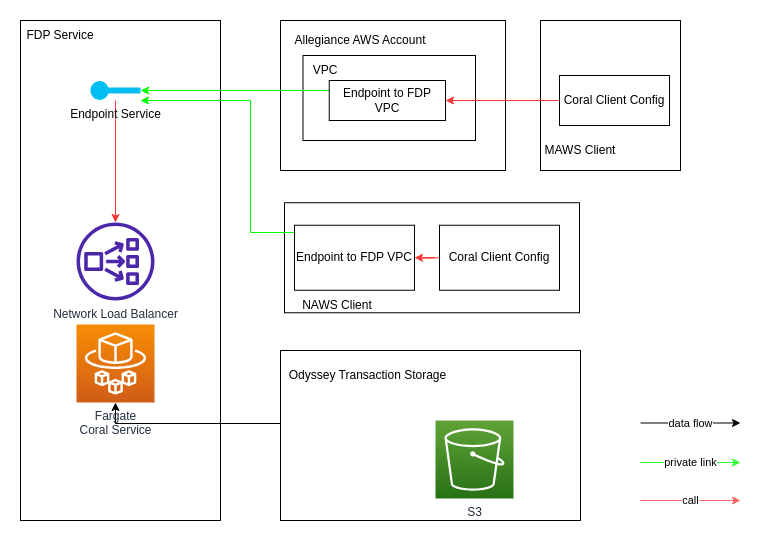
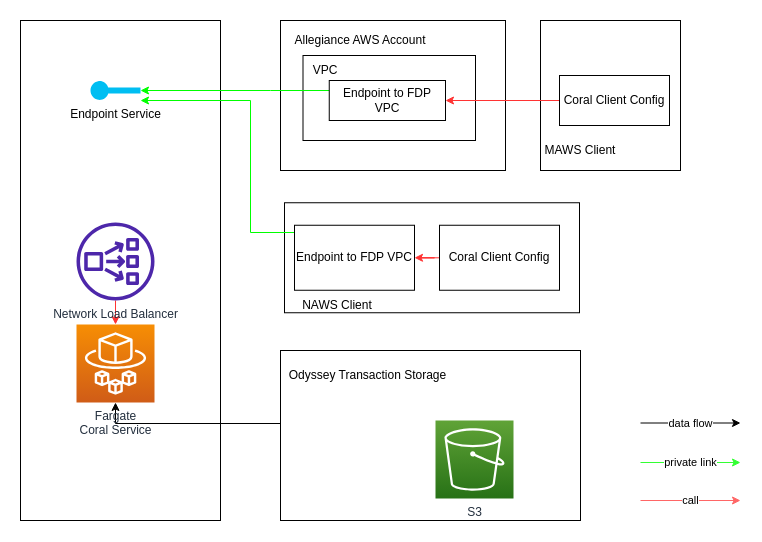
- <mxCell id="4" value="FDP Service" style="text;html=1;strokeColor=none;fillColor=none;align=center;verticalAlign=middle;whiteSpace=wrap;rounded=0;" vertex="1" parent="1"><mxGeometry x="20" y="20" width="80" height="30" as="geometry" /></mxCell>
- <mxCell id="12" style="edgeStyle=orthogonalEdgeStyle;rounded=0;orthogonalLoop=1;jettySize=auto;html=1;strokeColor=#FF3333;" edge="1" parent="1" source="13" target="10"><mxGeometry relative="1" as="geometry" /></mxCell>
+ <mxCell id="9" style="edgeStyle=orthogonalEdgeStyle;rounded=0;orthogonalLoop=1;jettySize=auto;html=1;strokeColor=#FF3333;" edge="1" parent="1" source="10" target="11"><mxGeometry relative="1" as="geometry" /></mxCell>
